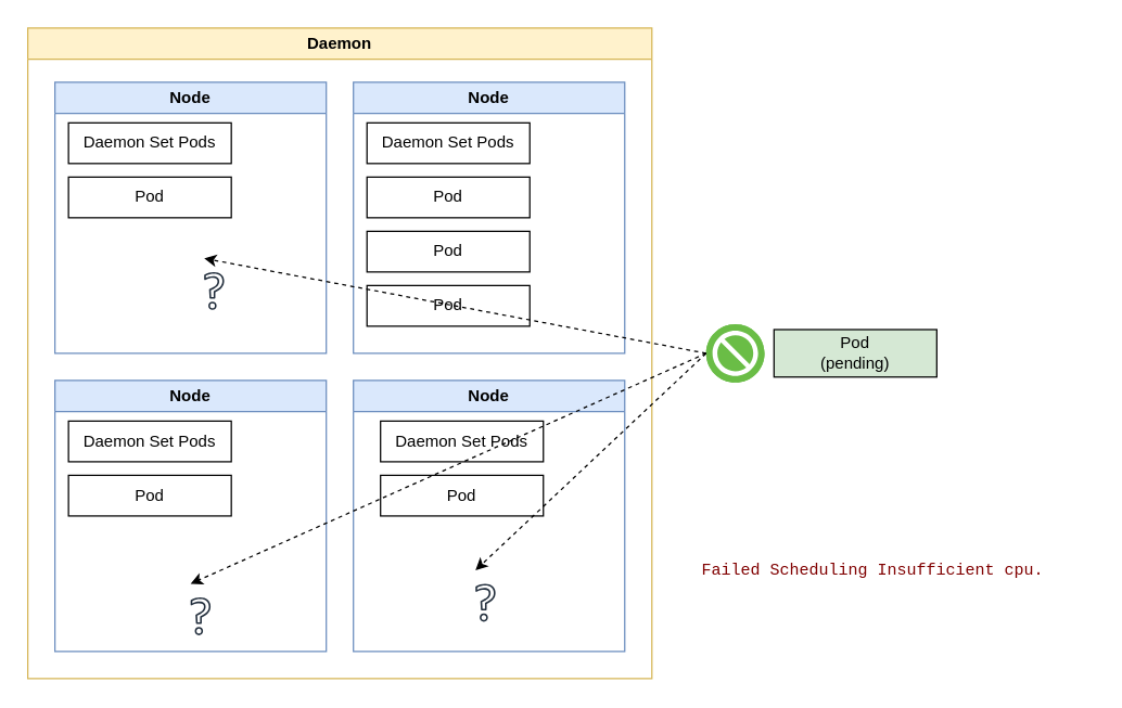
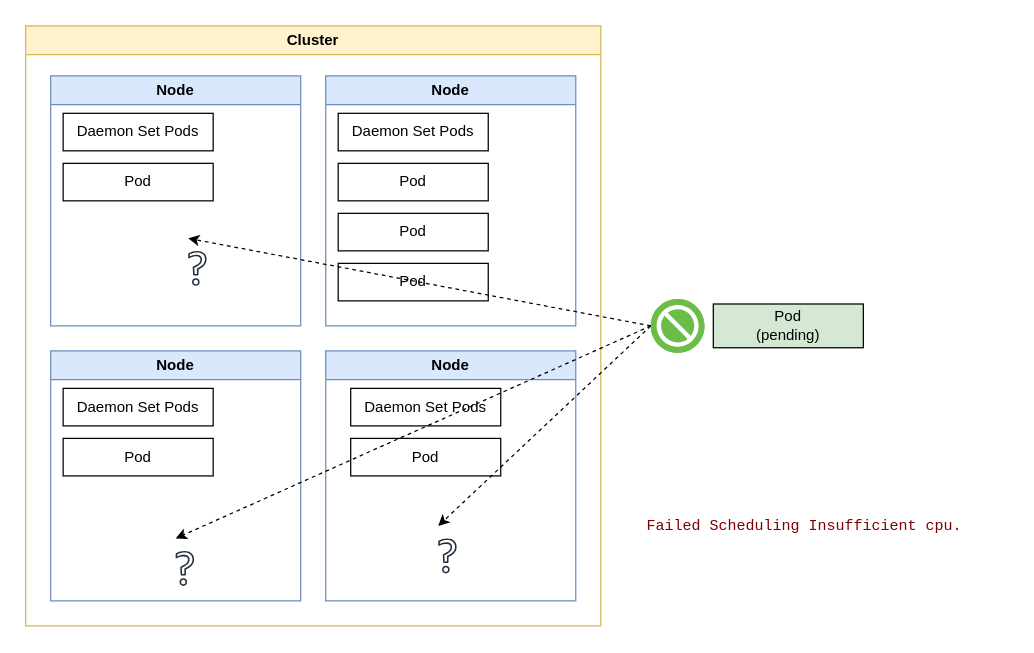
- <mxCell id="2" value="Daemon" style="swimlane;whiteSpace=wrap;html=1;fillColor=#fff2cc;strokeColor=#d6b656;fillStyle=auto;" vertex="1" parent="1"><mxGeometry x="20" y="20" width="460" height="480" as="geometry" /></mxCell>
+ <mxCell id="2" value="Cluster" style="swimlane;whiteSpace=wrap;html=1;fillColor=#fff2cc;strokeColor=#d6b656;fillStyle=auto;" vertex="1" parent="1"><mxGeometry x="20" y="20" width="460" height="480" as="geometry" /></mxCell>
